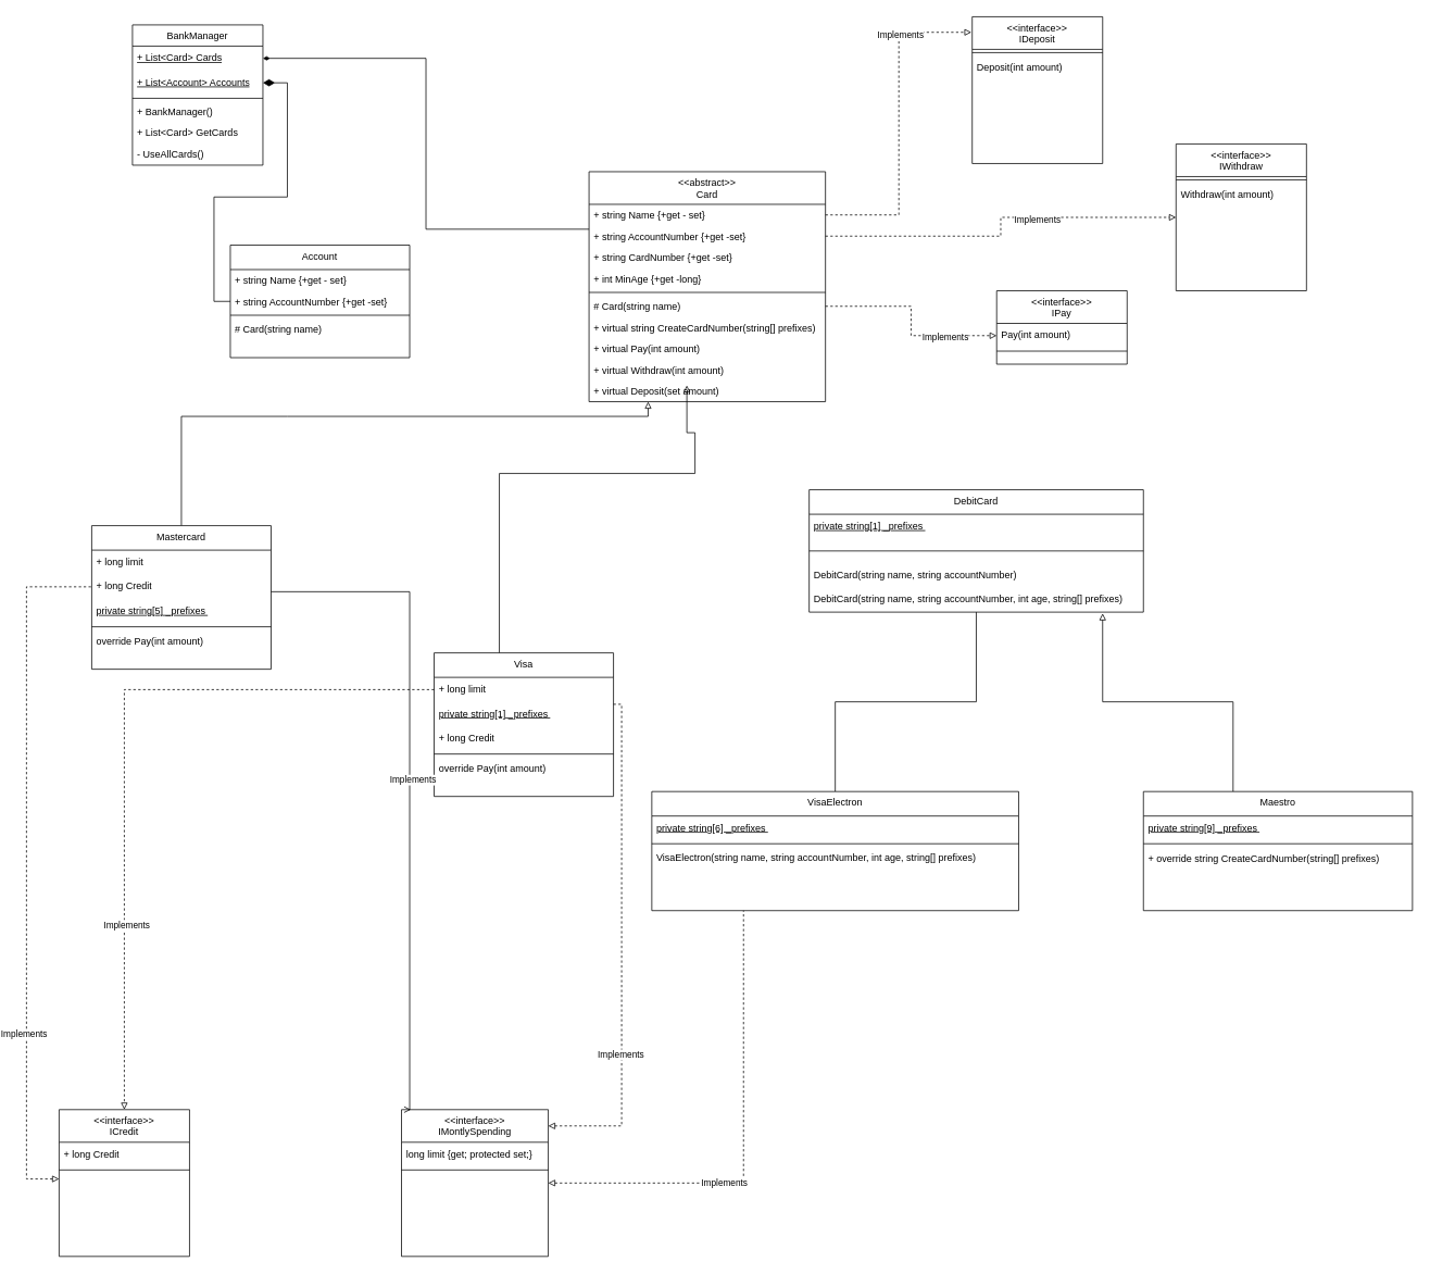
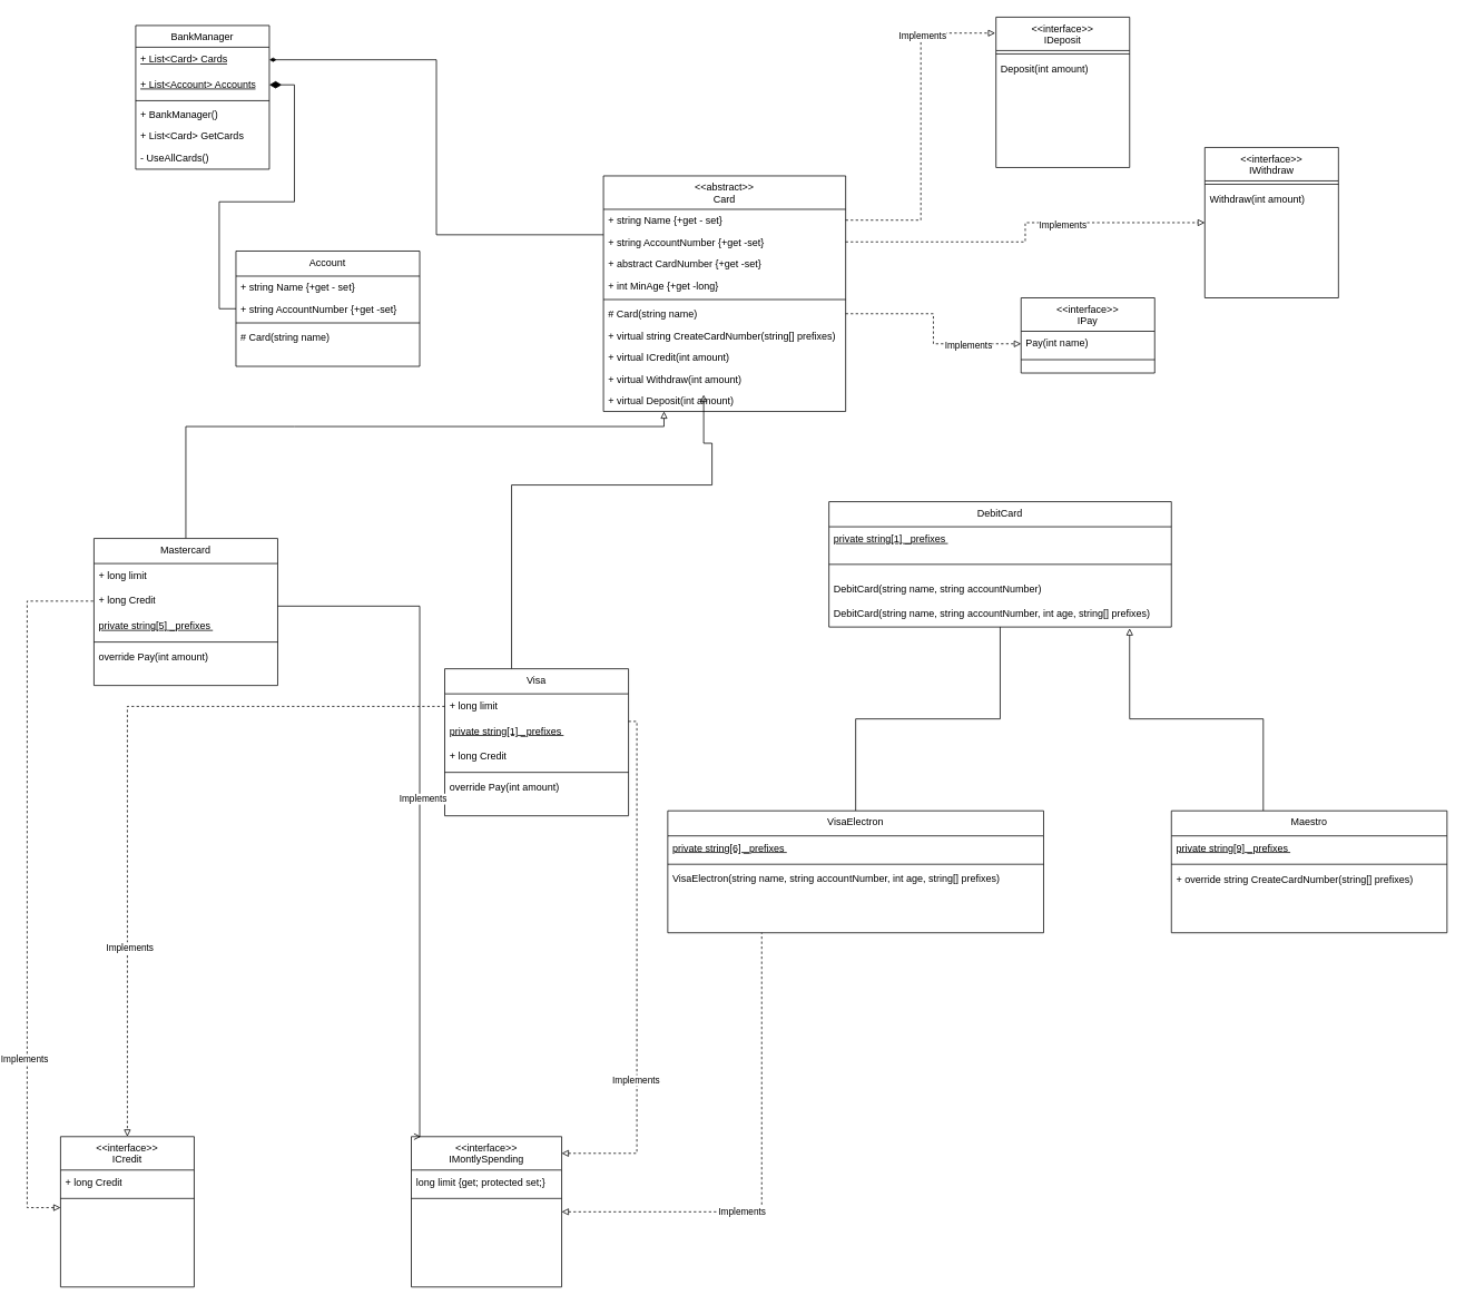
- <mxCell id="12" value="+ string CardNumber {+get -set}" style="text;align=left;verticalAlign=top;spacingLeft=4;spacingRight=4;overflow=hidden;rotatable=0;points=[[0,0.5],[1,0.5]];portConstraint=eastwest;rounded=0;shadow=0;html=0;" vertex="1" parent="9"><mxGeometry y="92" width="290" height="26" as="geometry" /></mxCell>
+ <mxCell id="12" value="+ abstract CardNumber {+get -set}" style="text;align=left;verticalAlign=top;spacingLeft=4;spacingRight=4;overflow=hidden;rotatable=0;points=[[0,0.5],[1,0.5]];portConstraint=eastwest;rounded=0;shadow=0;html=0;" vertex="1" parent="9"><mxGeometry y="92" width="290" height="26" as="geometry" /></mxCell>
- <mxCell id="27" value="Pay(int amount)" style="text;strokeColor=none;fillColor=none;align=left;verticalAlign=middle;spacingLeft=4;spacingRight=4;overflow=hidden;points=[[0,0.5],[1,0.5]];portConstraint=eastwest;rotatable=0;whiteSpace=wrap;html=1;" parent="26" vertex="1"><mxGeometry y="40" width="160" height="30" as="geometry" /></mxCell>
+ <mxCell id="27" value="Pay(int name)" style="text;strokeColor=none;fillColor=none;align=left;verticalAlign=middle;spacingLeft=4;spacingRight=4;overflow=hidden;points=[[0,0.5],[1,0.5]];portConstraint=eastwest;rotatable=0;whiteSpace=wrap;html=1;" parent="26" vertex="1"><mxGeometry y="40" width="160" height="30" as="geometry" /></mxCell>
- <mxCell id="17" value="+ virtual Pay(int amount)" style="text;align=left;verticalAlign=top;spacingLeft=4;spacingRight=4;overflow=hidden;rotatable=0;points=[[0,0.5],[1,0.5]];portConstraint=eastwest;rounded=0;shadow=0;html=0;" vertex="1" parent="9"><mxGeometry y="204" width="290" height="26" as="geometry" /></mxCell>
+ <mxCell id="17" value="+ virtual ICredit(int amount)" style="text;align=left;verticalAlign=top;spacingLeft=4;spacingRight=4;overflow=hidden;rotatable=0;points=[[0,0.5],[1,0.5]];portConstraint=eastwest;rounded=0;shadow=0;html=0;" vertex="1" parent="9"><mxGeometry y="204" width="290" height="26" as="geometry" /></mxCell>
- <mxCell id="19" value="+ virtual Deposit(set amount)" style="text;align=left;verticalAlign=top;spacingLeft=4;spacingRight=4;overflow=hidden;rotatable=0;points=[[0,0.5],[1,0.5]];portConstraint=eastwest;rounded=0;shadow=0;html=0;" vertex="1" parent="9"><mxGeometry y="256" width="290" height="26" as="geometry" /></mxCell>
+ <mxCell id="19" value="+ virtual Deposit(int amount)" style="text;align=left;verticalAlign=top;spacingLeft=4;spacingRight=4;overflow=hidden;rotatable=0;points=[[0,0.5],[1,0.5]];portConstraint=eastwest;rounded=0;shadow=0;html=0;" vertex="1" parent="9"><mxGeometry y="256" width="290" height="26" as="geometry" /></mxCell>
